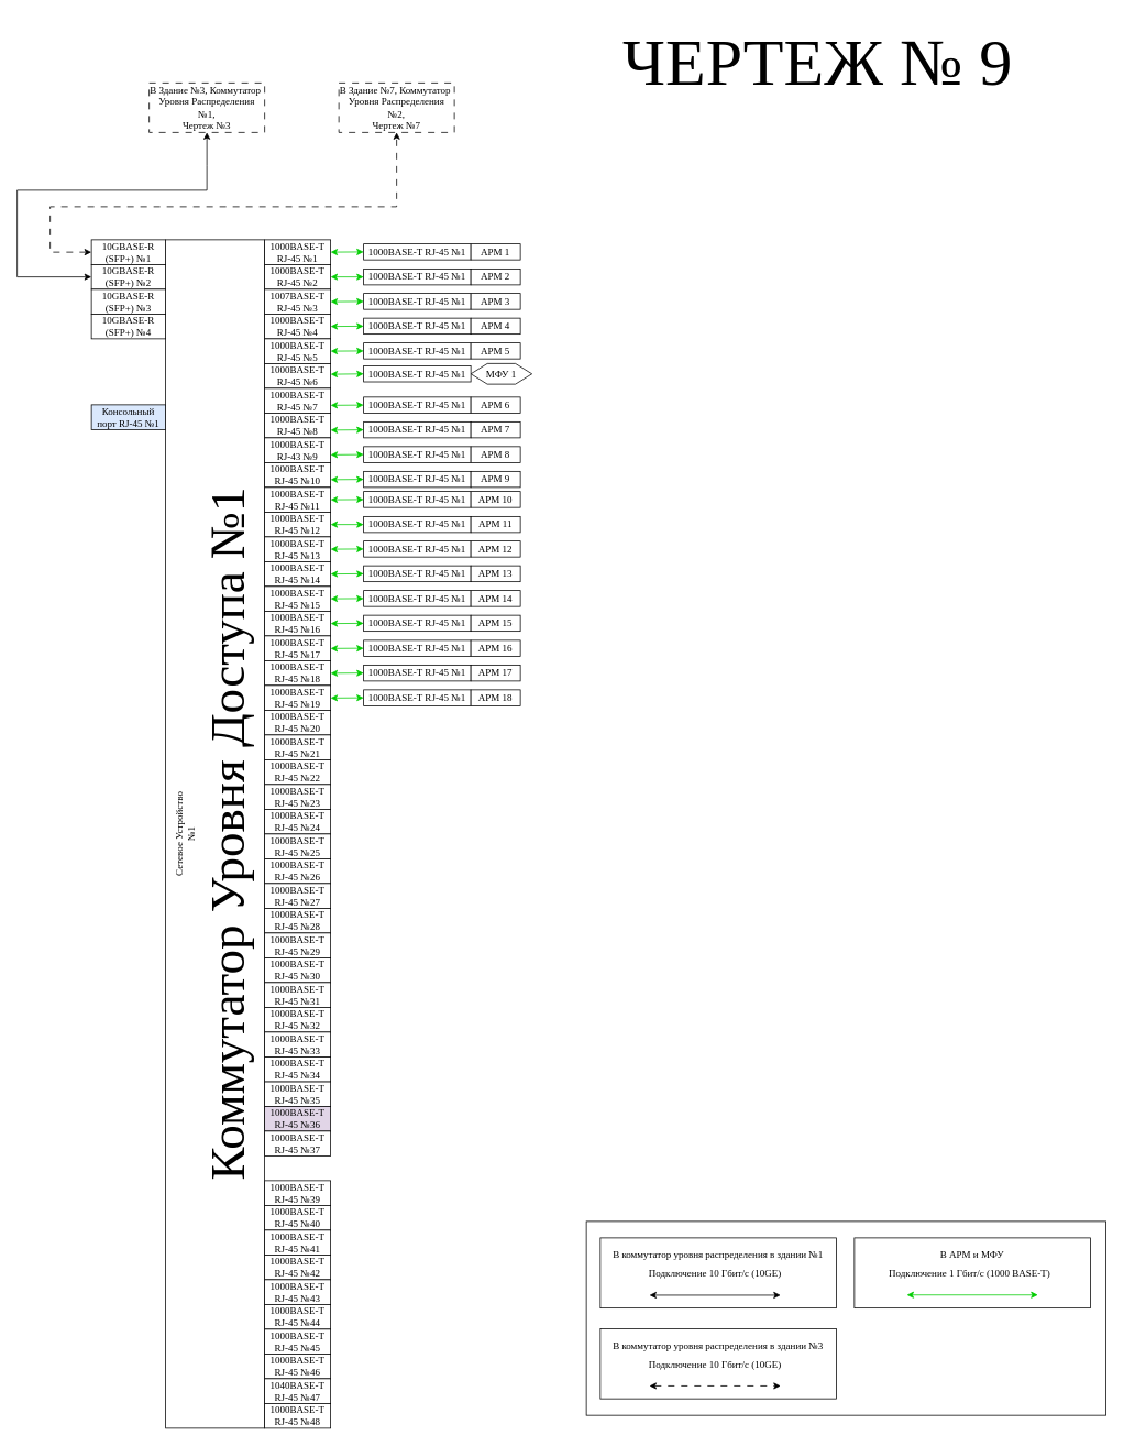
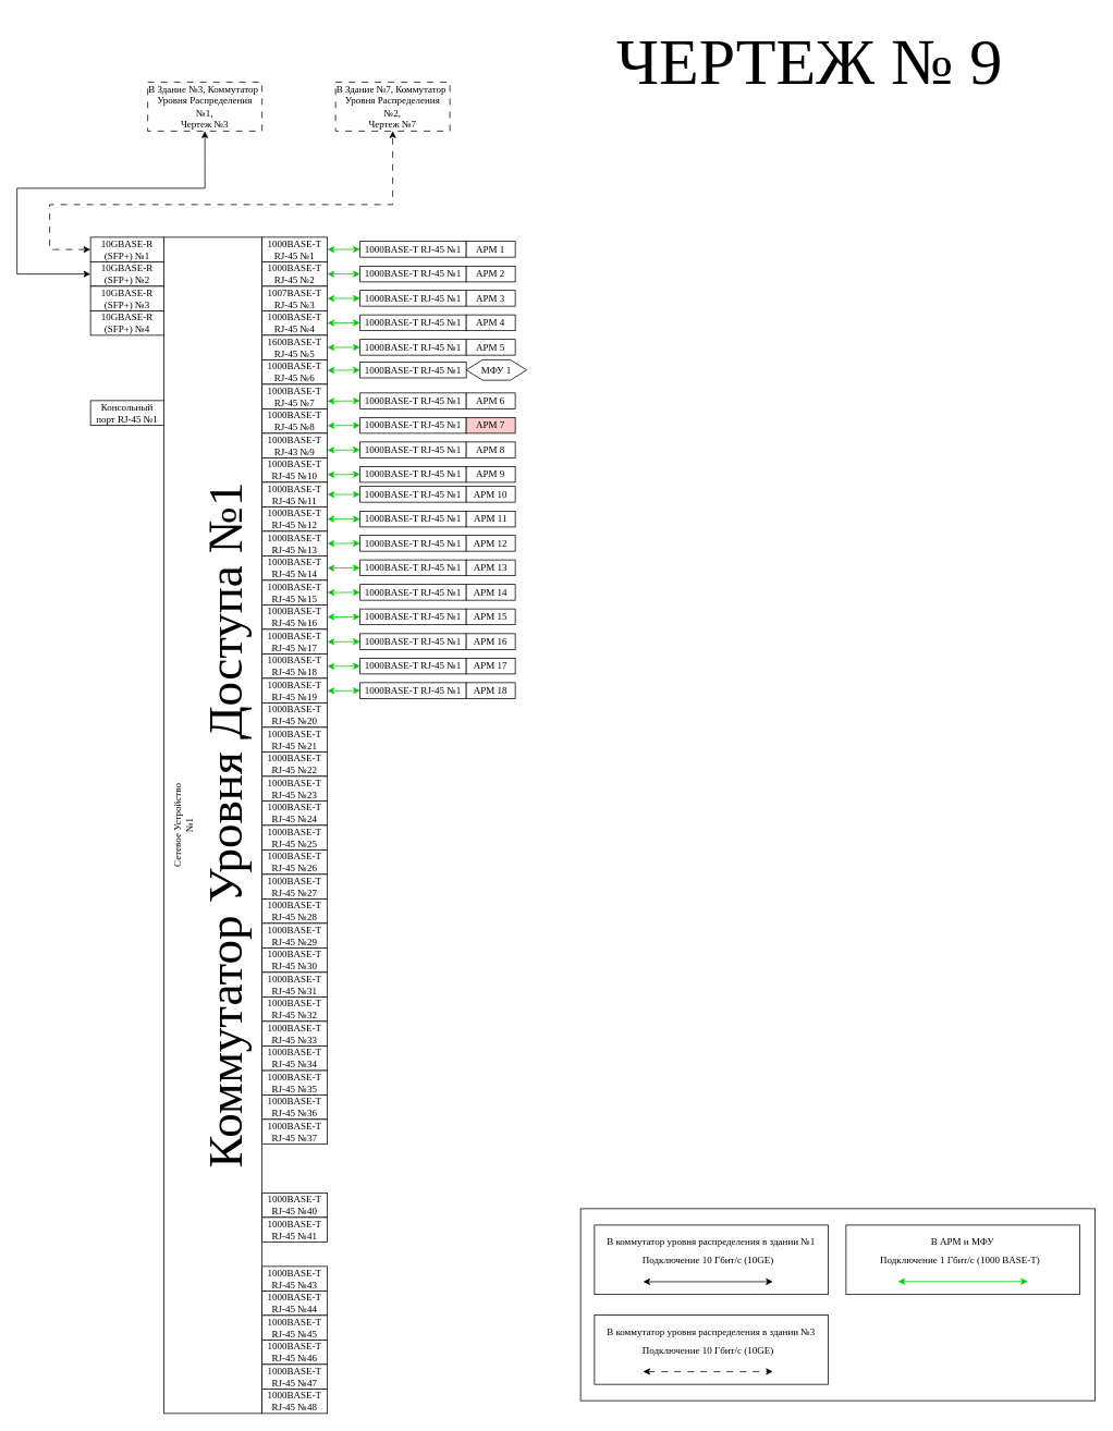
- <mxCell id="10" value="1000BASE-T&lt;br&gt;RJ-45 №5" style="rounded=0;whiteSpace=wrap;html=1;strokeWidth=1;fontFamily=Times New Roman;" parent="4" vertex="1"><mxGeometry x="210" y="120" width="80" height="30" as="geometry" /></mxCell>
+ <mxCell id="10" value="1600BASE-T&lt;br&gt;RJ-45 №5" style="rounded=0;whiteSpace=wrap;html=1;strokeWidth=1;fontFamily=Times New Roman;" parent="4" vertex="1"><mxGeometry x="210" y="120" width="80" height="30" as="geometry" /></mxCell>
- <mxCell id="42" value="Консольный порт RJ-45 №1" style="rounded=0;whiteSpace=wrap;html=1;strokeWidth=1;fontFamily=Times New Roman;fillColor=#dae8fc;" parent="4" vertex="1"><mxGeometry y="200" width="90" height="30" as="geometry" /></mxCell>
+ <mxCell id="42" value="Консольный порт RJ-45 №1" style="rounded=0;whiteSpace=wrap;html=1;strokeWidth=1;fontFamily=Times New Roman;" parent="4" vertex="1"><mxGeometry y="200" width="90" height="30" as="geometry" /></mxCell>
- <mxCell id="88" value="АРМ 7" style="rounded=0;whiteSpace=wrap;html=1;strokeWidth=1;fontFamily=Times New Roman;" parent="85" vertex="1"><mxGeometry x="130" width="60" height="19.36" as="geometry" /></mxCell>
+ <mxCell id="88" value="АРМ 7" style="rounded=0;whiteSpace=wrap;html=1;strokeWidth=1;fontFamily=Times New Roman;fillColor=#f8cecc;" parent="85" vertex="1"><mxGeometry x="130" width="60" height="19.36" as="geometry" /></mxCell>
- <mxCell id="45" value="1000BASE-T&lt;br&gt;RJ-45 №36" style="rounded=0;whiteSpace=wrap;html=1;strokeWidth=1;fontFamily=Times New Roman;fillColor=#e1d5e7;" parent="4" vertex="1"><mxGeometry x="210" y="1050" width="80" height="30" as="geometry" /></mxCell>
+ <mxCell id="45" value="1000BASE-T&lt;br&gt;RJ-45 №36" style="rounded=0;whiteSpace=wrap;html=1;strokeWidth=1;fontFamily=Times New Roman;" parent="4" vertex="1"><mxGeometry x="210" y="1050" width="80" height="30" as="geometry" /></mxCell>
- <mxCell id="47" value="1000BASE-T&lt;br&gt;RJ-45 №39" style="rounded=0;whiteSpace=wrap;html=1;strokeWidth=1;fontFamily=Times New Roman;" parent="4" vertex="1"><mxGeometry x="210" y="1140" width="80" height="30" as="geometry" /></mxCell>
- <mxCell id="50" value="1000BASE-T&lt;br&gt;RJ-45 №42" style="rounded=0;whiteSpace=wrap;html=1;strokeWidth=1;fontFamily=Times New Roman;" parent="4" vertex="1"><mxGeometry x="210" y="1230" width="80" height="30" as="geometry" /></mxCell>
- <mxCell id="55" value="1040BASE-T&lt;br&gt;RJ-45 №47" style="rounded=0;whiteSpace=wrap;html=1;strokeWidth=1;fontFamily=Times New Roman;" parent="4" vertex="1"><mxGeometry x="210" y="1380" width="80" height="30" as="geometry" /></mxCell>
+ <mxCell id="55" value="1000BASE-T&lt;br&gt;RJ-45 №47" style="rounded=0;whiteSpace=wrap;html=1;strokeWidth=1;fontFamily=Times New Roman;" parent="4" vertex="1"><mxGeometry x="210" y="1380" width="80" height="30" as="geometry" /></mxCell>
